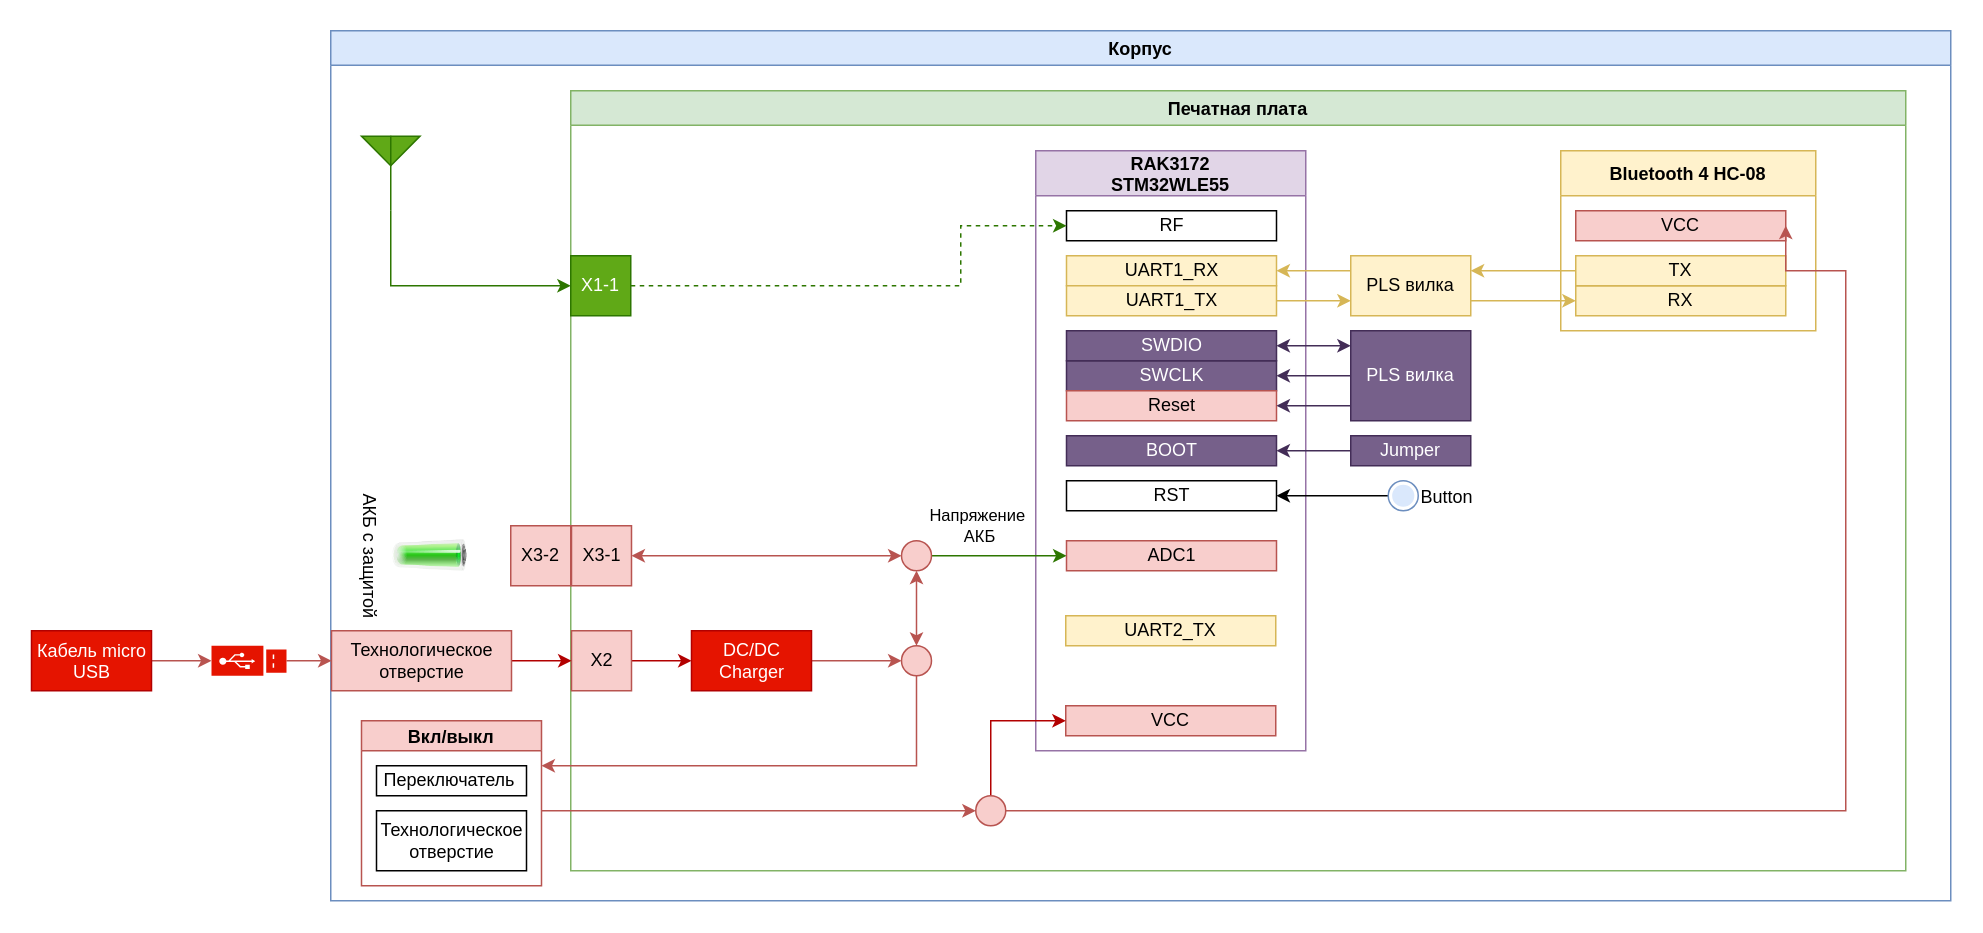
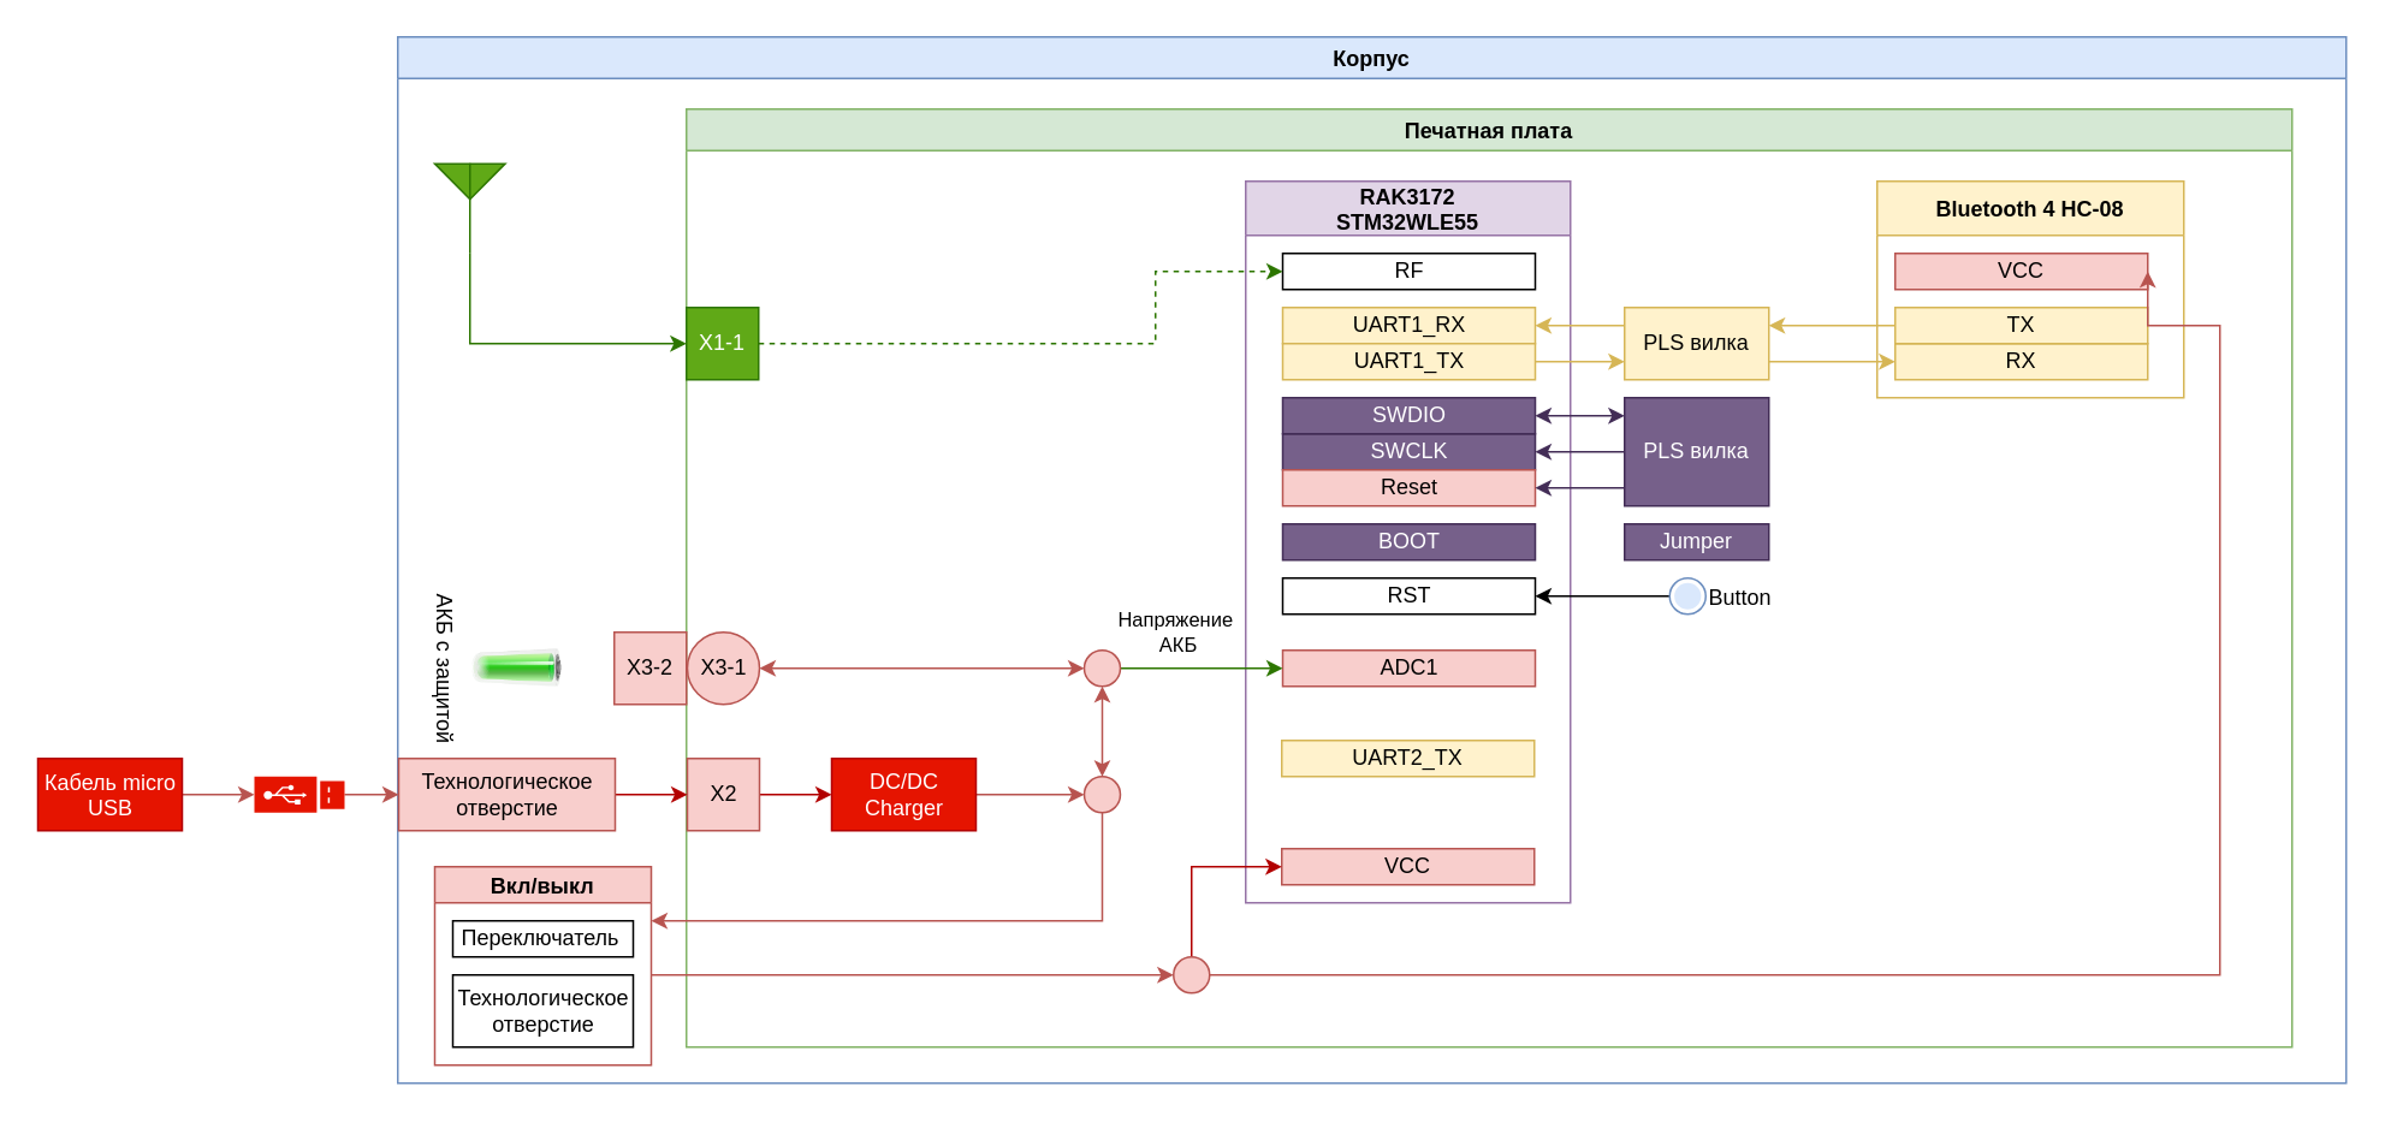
- <mxCell id="28" style="edgeStyle=orthogonalEdgeStyle;rounded=0;orthogonalLoop=1;jettySize=auto;html=1;exitX=0;exitY=0.5;exitDx=0;exitDy=0;entryX=1;entryY=0.5;entryDx=0;entryDy=0;startArrow=none;startFill=0;strokeWidth=1;fillColor=#76608a;strokeColor=#432D57;" parent="3" source="29" target="11" edge="1"><mxGeometry relative="1" as="geometry" /></mxCell>
- <mxCell id="35" value="X3-1" style="rounded=0;whiteSpace=wrap;html=1;strokeWidth=1;fillColor=#f8cecc;strokeColor=#b85450;" parent="3" vertex="1"><mxGeometry x="0.5" y="290" width="40" height="40" as="geometry" /></mxCell>
+ <mxCell id="35" value="X3-1" style="ellipse;whiteSpace=wrap;html=1;strokeWidth=1;fillColor=#f8cecc;strokeColor=#b85450;" parent="3" vertex="1"><mxGeometry x="0.5" y="290" width="40" height="40" as="geometry" /></mxCell>
